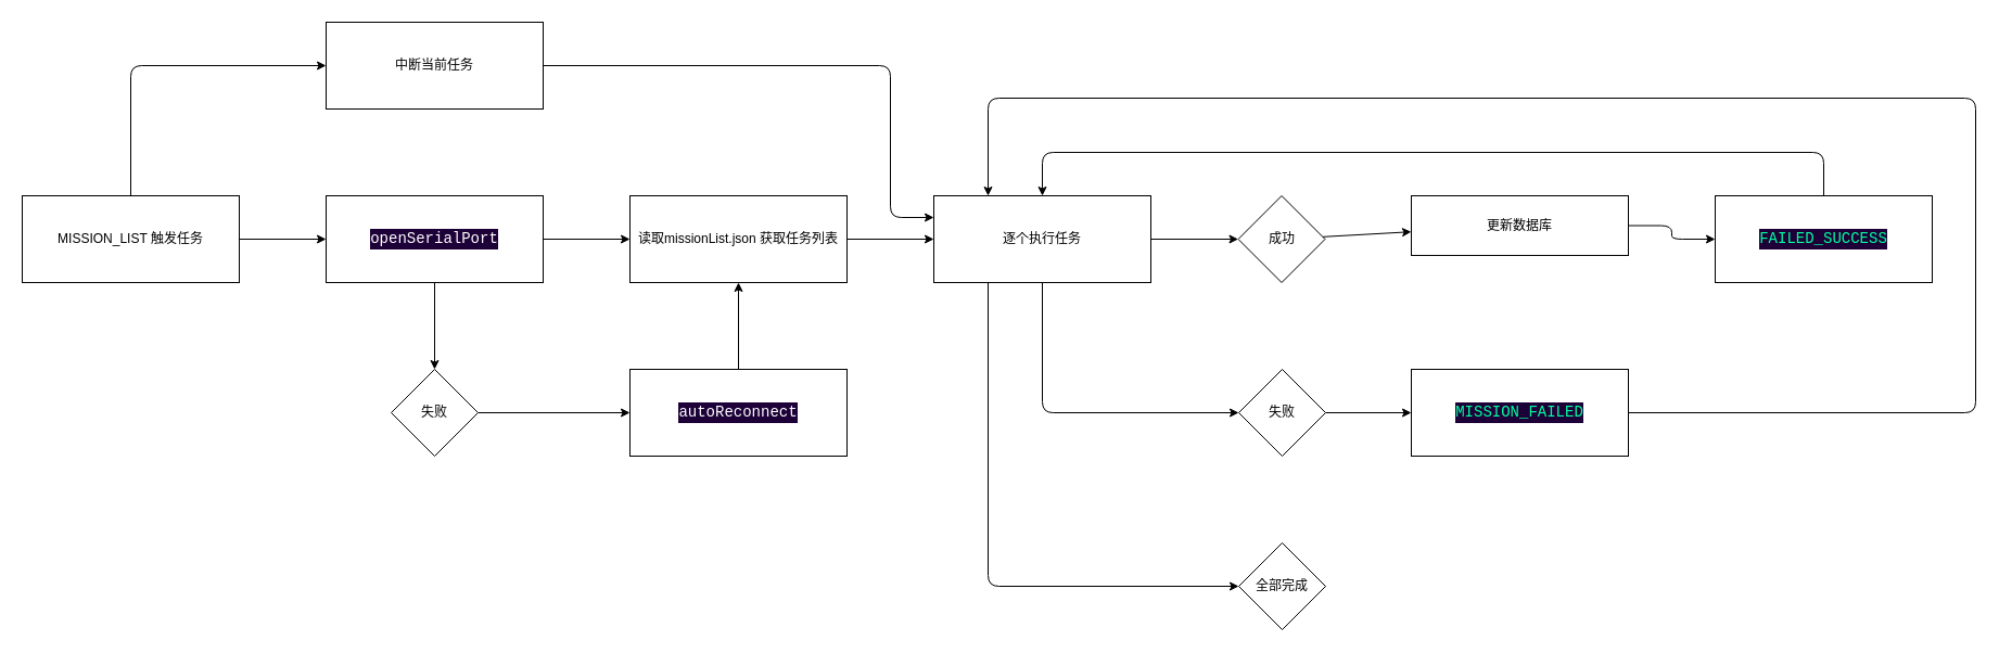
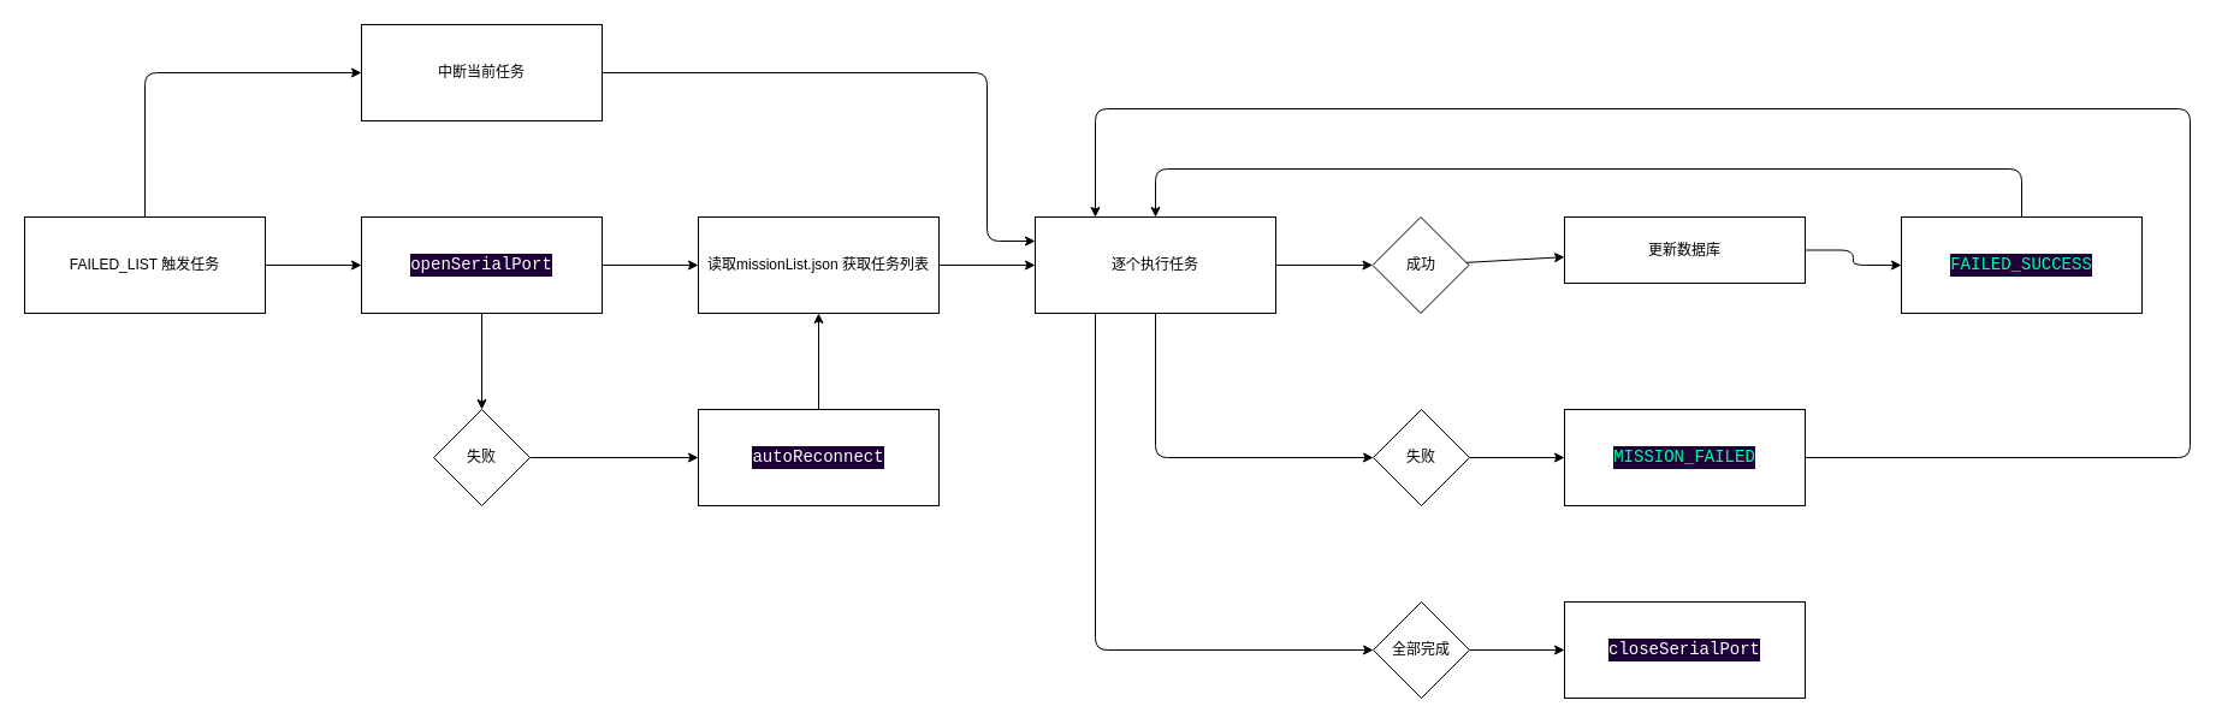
- <mxCell id="4" value="MISSION_LIST 触发任务" style="rounded=0;whiteSpace=wrap;html=1;" vertex="1" parent="1"><mxGeometry x="20" y="180" width="200" height="80" as="geometry" /></mxCell>
+ <mxCell id="4" value="FAILED_LIST 触发任务" style="rounded=0;whiteSpace=wrap;html=1;" vertex="1" parent="1"><mxGeometry x="20" y="180" width="200" height="80" as="geometry" /></mxCell>
+ <mxCell id="28" style="edgeStyle=orthogonalEdgeStyle;html=1;exitX=1;exitY=0.5;exitDx=0;exitDy=0;" edge="1" parent="1" source="29" target="30"><mxGeometry relative="1" as="geometry" /></mxCell>
+ <mxCell id="30" value="&lt;div style=&quot;color: rgb(212, 212, 212); background-color: rgb(29, 0, 56); font-family: Consolas, &amp;quot;Courier New&amp;quot;, monospace; font-size: 14px; line-height: 19px; white-space: pre;&quot;&gt;&lt;div style=&quot;color: rgb(212, 212, 212); background-color: rgb(29, 0, 56); line-height: 19px;&quot;&gt;&lt;span style=&quot;color: #ffffff;&quot;&gt;closeSerialPort&lt;/span&gt;&lt;/div&gt;&lt;/div&gt;" style="rounded=0;whiteSpace=wrap;html=1;" vertex="1" parent="1"><mxGeometry x="1300" y="500" width="200" height="80" as="geometry" /></mxCell>
